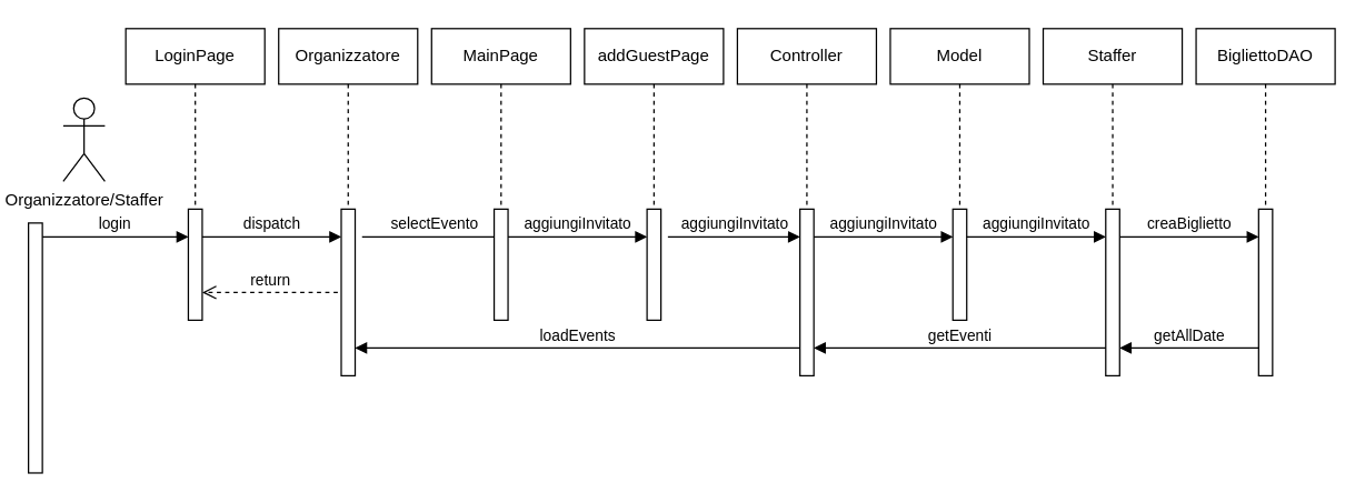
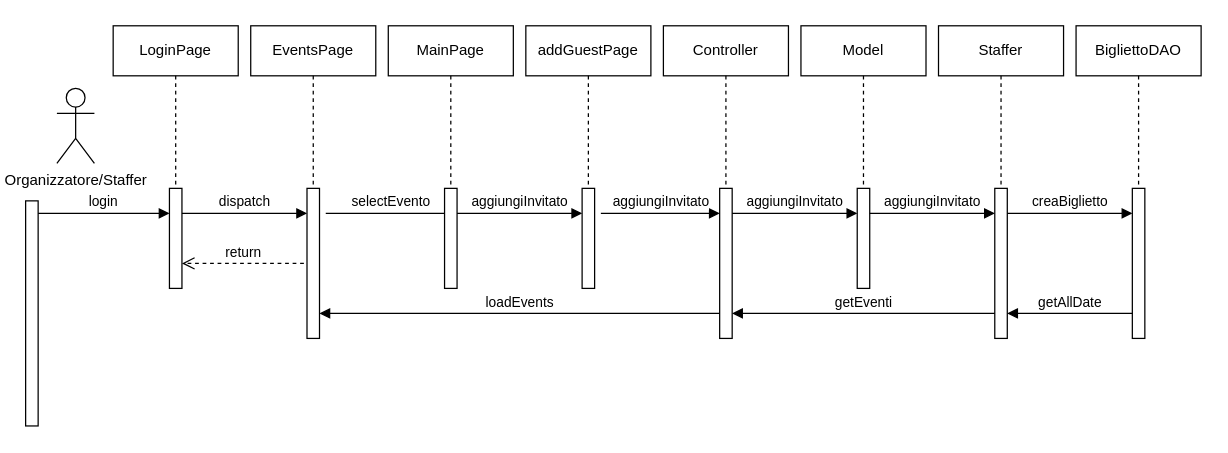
- <mxCell id="11" value="Organizzatore" style="shape=umlLifeline;perimeter=lifelinePerimeter;whiteSpace=wrap;html=1;container=0;dropTarget=0;collapsible=0;recursiveResize=0;outlineConnect=0;portConstraint=eastwest;newEdgeStyle={&quot;edgeStyle&quot;:&quot;elbowEdgeStyle&quot;,&quot;elbow&quot;:&quot;vertical&quot;,&quot;curved&quot;:0,&quot;rounded&quot;:0};" vertex="1" parent="10"><mxGeometry width="100" height="210" as="geometry" /></mxCell>
+ <mxCell id="11" value="EventsPage" style="shape=umlLifeline;perimeter=lifelinePerimeter;whiteSpace=wrap;html=1;container=0;dropTarget=0;collapsible=0;recursiveResize=0;outlineConnect=0;portConstraint=eastwest;newEdgeStyle={&quot;edgeStyle&quot;:&quot;elbowEdgeStyle&quot;,&quot;elbow&quot;:&quot;vertical&quot;,&quot;curved&quot;:0,&quot;rounded&quot;:0};" vertex="1" parent="10"><mxGeometry width="100" height="210" as="geometry" /></mxCell>
